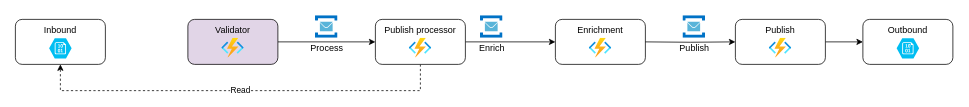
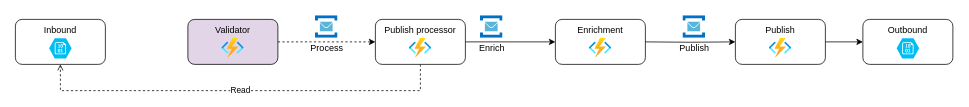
- <mxCell id="4" value="" style="edgeStyle=orthogonalEdgeStyle;rounded=0;orthogonalLoop=1;jettySize=auto;html=1;" parent="1" source="5" target="9" edge="1"><mxGeometry relative="1" as="geometry" /></mxCell>
+ <mxCell id="4" value="" style="edgeStyle=orthogonalEdgeStyle;rounded=0;orthogonalLoop=1;jettySize=auto;html=1;dashed=1;" parent="1" source="5" target="9" edge="1"><mxGeometry relative="1" as="geometry" /></mxCell>
- <mxCell id="8" value="Read" style="edgeStyle=orthogonalEdgeStyle;rounded=0;orthogonalLoop=1;jettySize=auto;html=1;entryX=0.5;entryY=1;entryDx=0;entryDy=0;exitX=0.5;exitY=1;exitDx=0;exitDy=0;dashed=1;" parent="1" source="9" target="2" edge="1"><mxGeometry relative="1" as="geometry"><Array as="points"><mxPoint x="560" y="120" /><mxPoint x="80" y="120" /></Array></mxGeometry></mxCell>
+ <mxCell id="8" value="Read" style="edgeStyle=orthogonalEdgeStyle;rounded=0;orthogonalLoop=1;jettySize=auto;html=1;entryX=0.5;entryY=1;entryDx=0;entryDy=0;exitX=0.5;exitY=1;exitDx=0;exitDy=0;dashed=1;endArrow=open;" parent="1" source="9" target="2" edge="1"><mxGeometry relative="1" as="geometry"><Array as="points"><mxPoint x="560" y="120" /><mxPoint x="80" y="120" /></Array></mxGeometry></mxCell>
